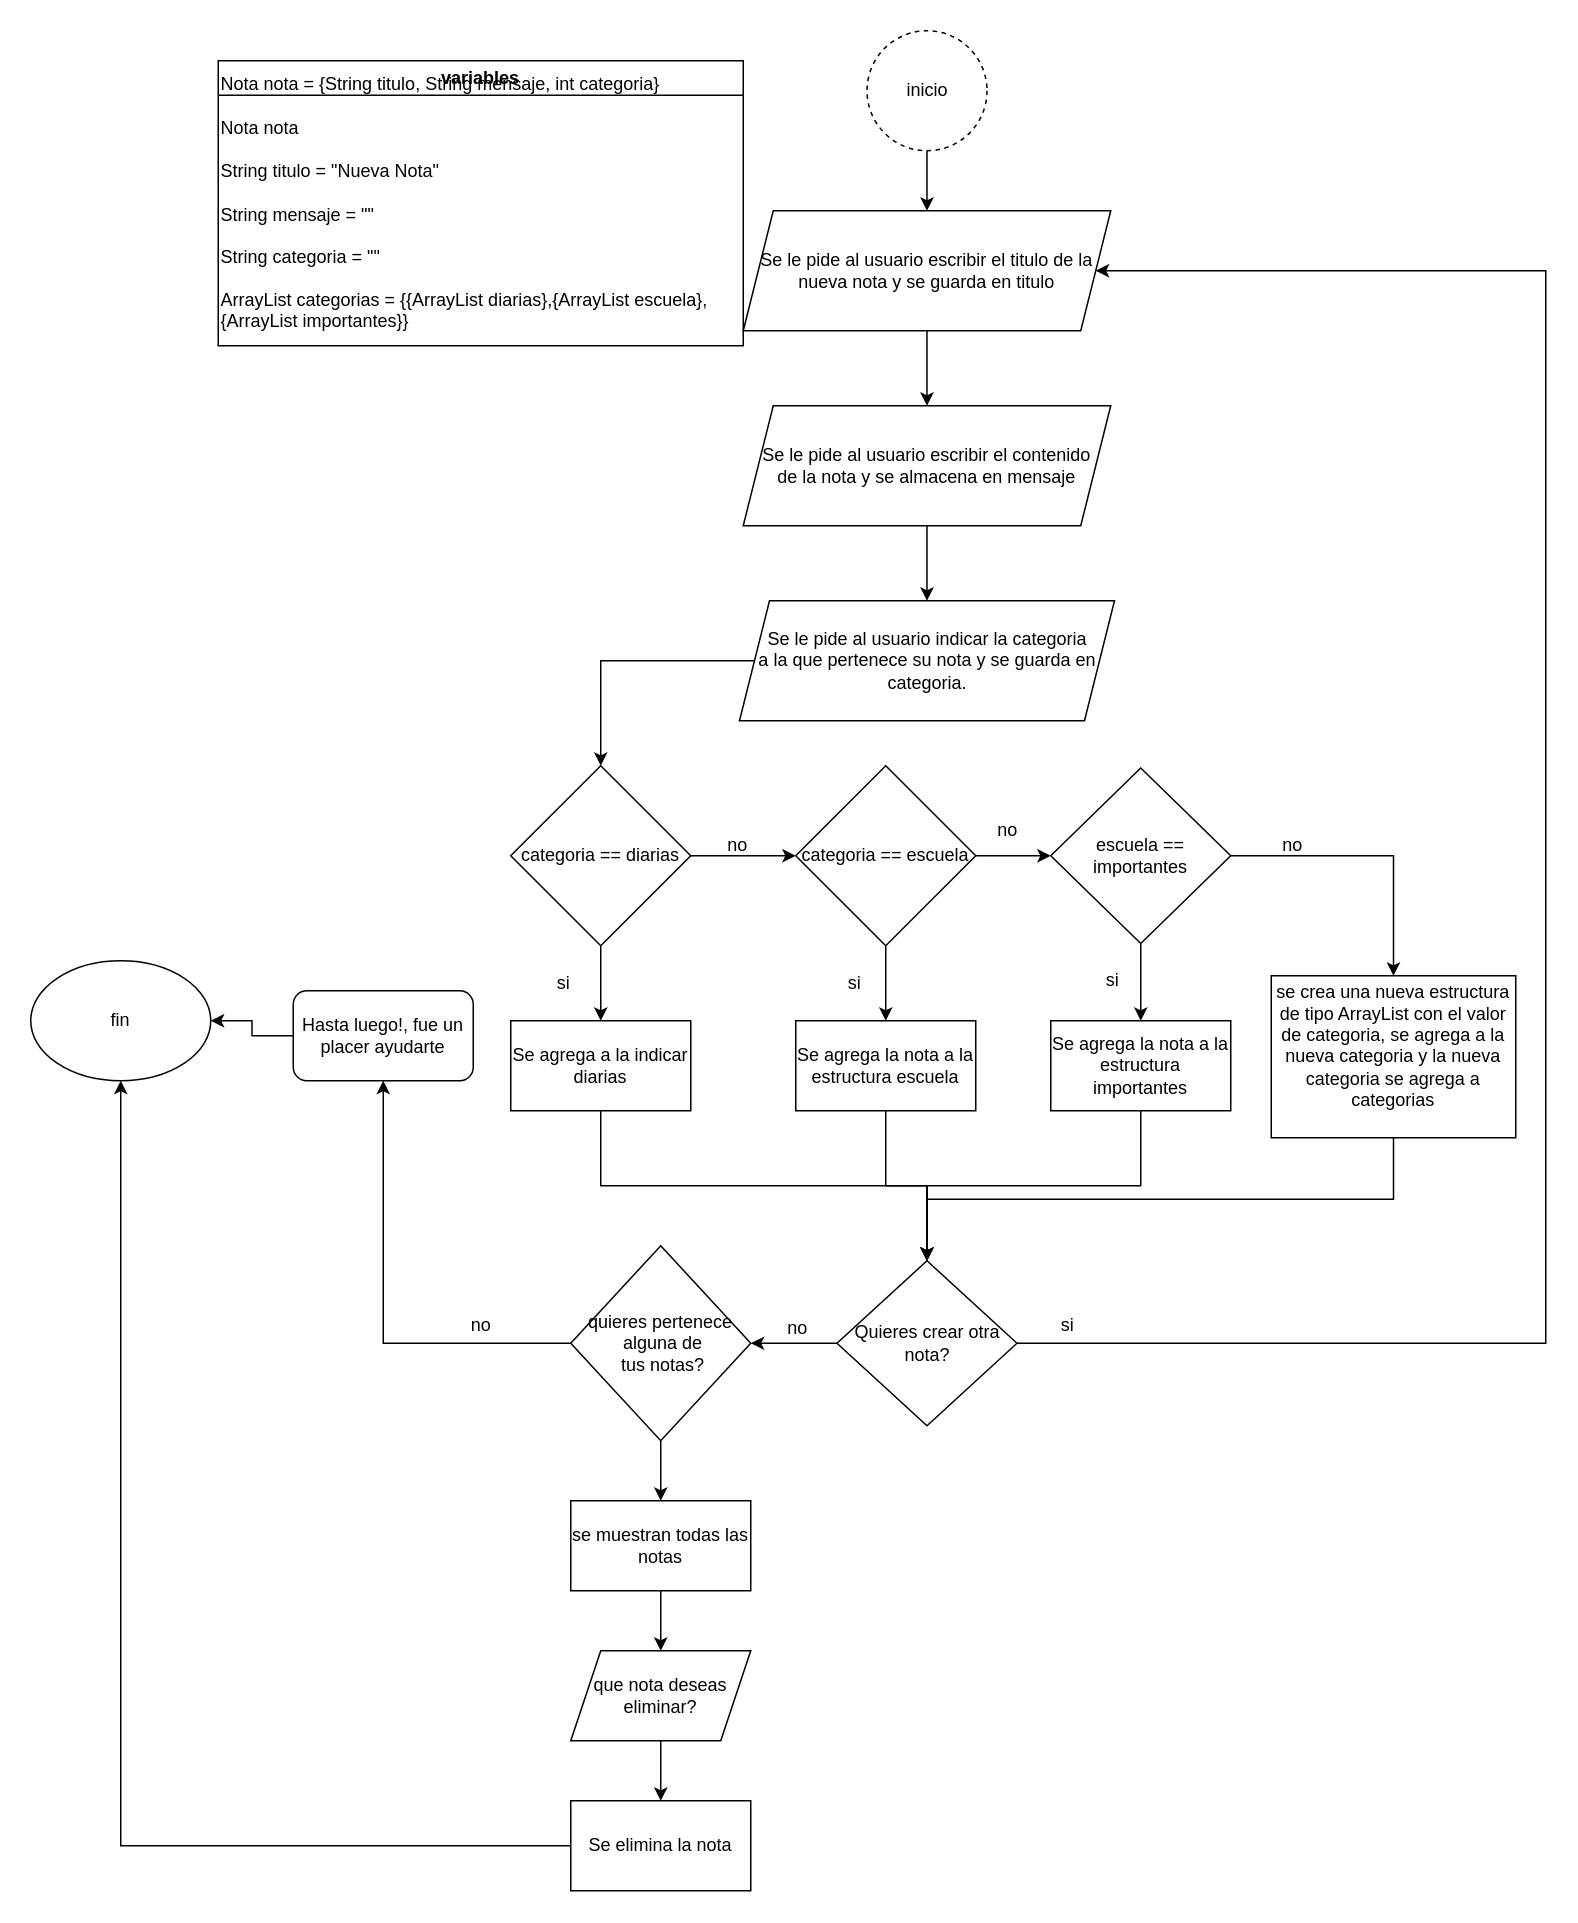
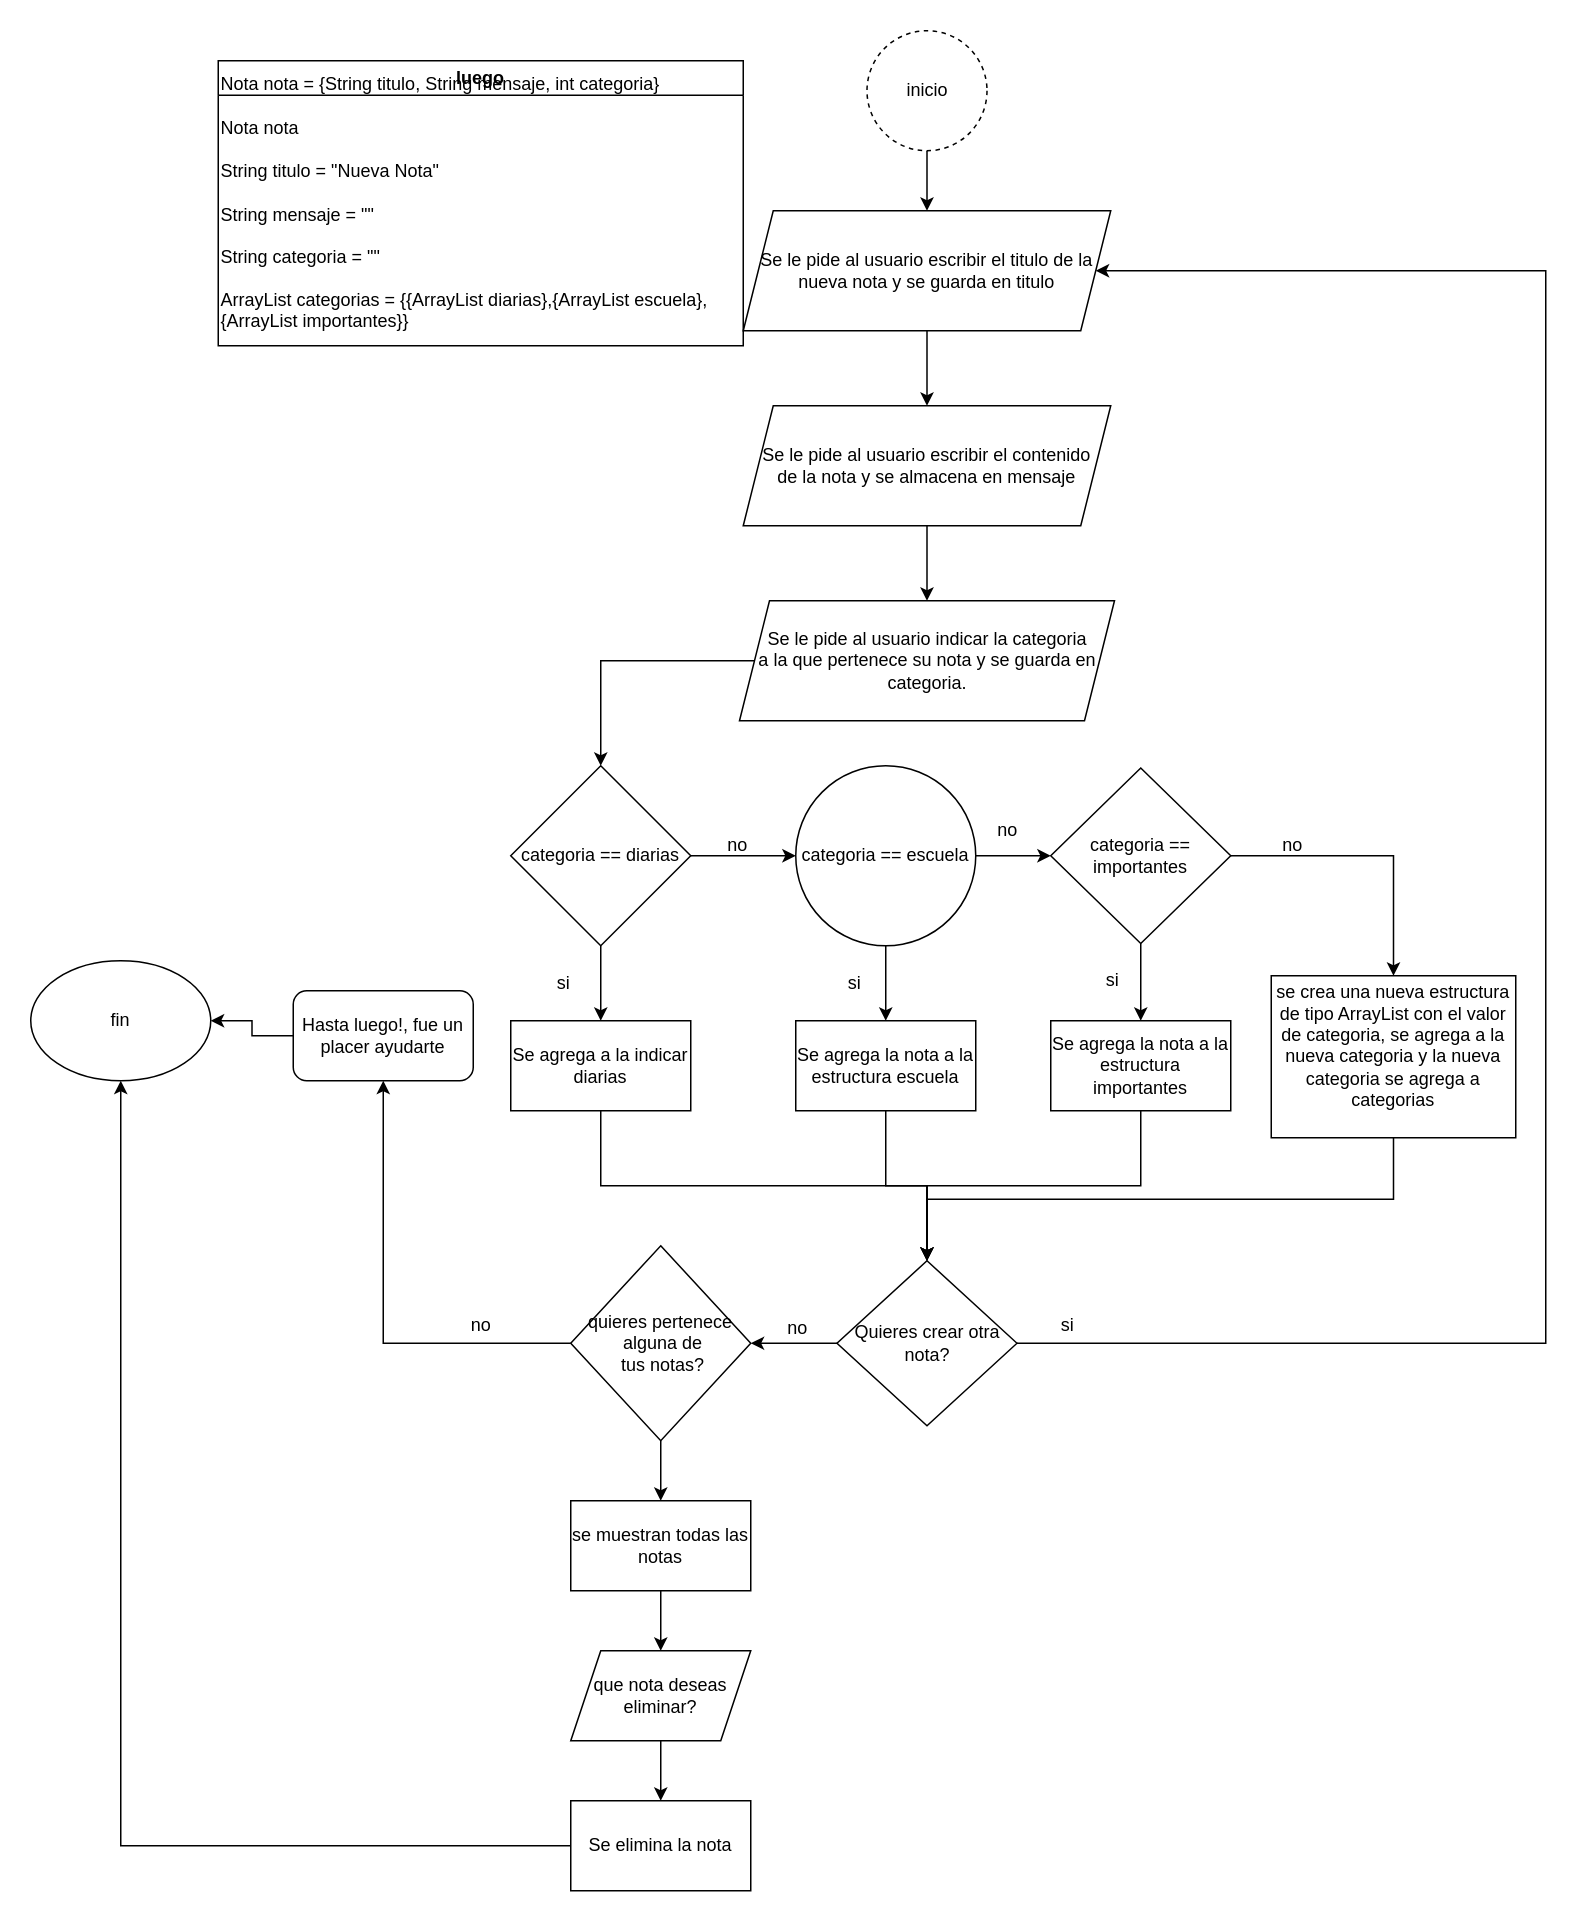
- <mxCell id="6" value="variables" style="swimlane;whiteSpace=wrap;html=1;" vertex="1" parent="1"><mxGeometry x="145" y="40" width="350" height="190" as="geometry" /></mxCell>
+ <mxCell id="6" value="luego" style="swimlane;whiteSpace=wrap;html=1;" vertex="1" parent="1"><mxGeometry x="145" y="40" width="350" height="190" as="geometry" /></mxCell>
- <mxCell id="18" value="categoria == escuela" style="rhombus;whiteSpace=wrap;html=1;" vertex="1" parent="1"><mxGeometry x="530" y="510" width="120" height="120" as="geometry" /></mxCell>
+ <mxCell id="18" value="categoria == escuela" style="ellipse;whiteSpace=wrap;html=1;" vertex="1" parent="1"><mxGeometry x="530" y="510" width="120" height="120" as="geometry" /></mxCell>
- <mxCell id="23" value="escuela == importantes" style="rhombus;whiteSpace=wrap;html=1;" vertex="1" parent="1"><mxGeometry x="700" y="511.5" width="120" height="117" as="geometry" /></mxCell>
+ <mxCell id="23" value="categoria == importantes" style="rhombus;whiteSpace=wrap;html=1;" vertex="1" parent="1"><mxGeometry x="700" y="511.5" width="120" height="117" as="geometry" /></mxCell>
